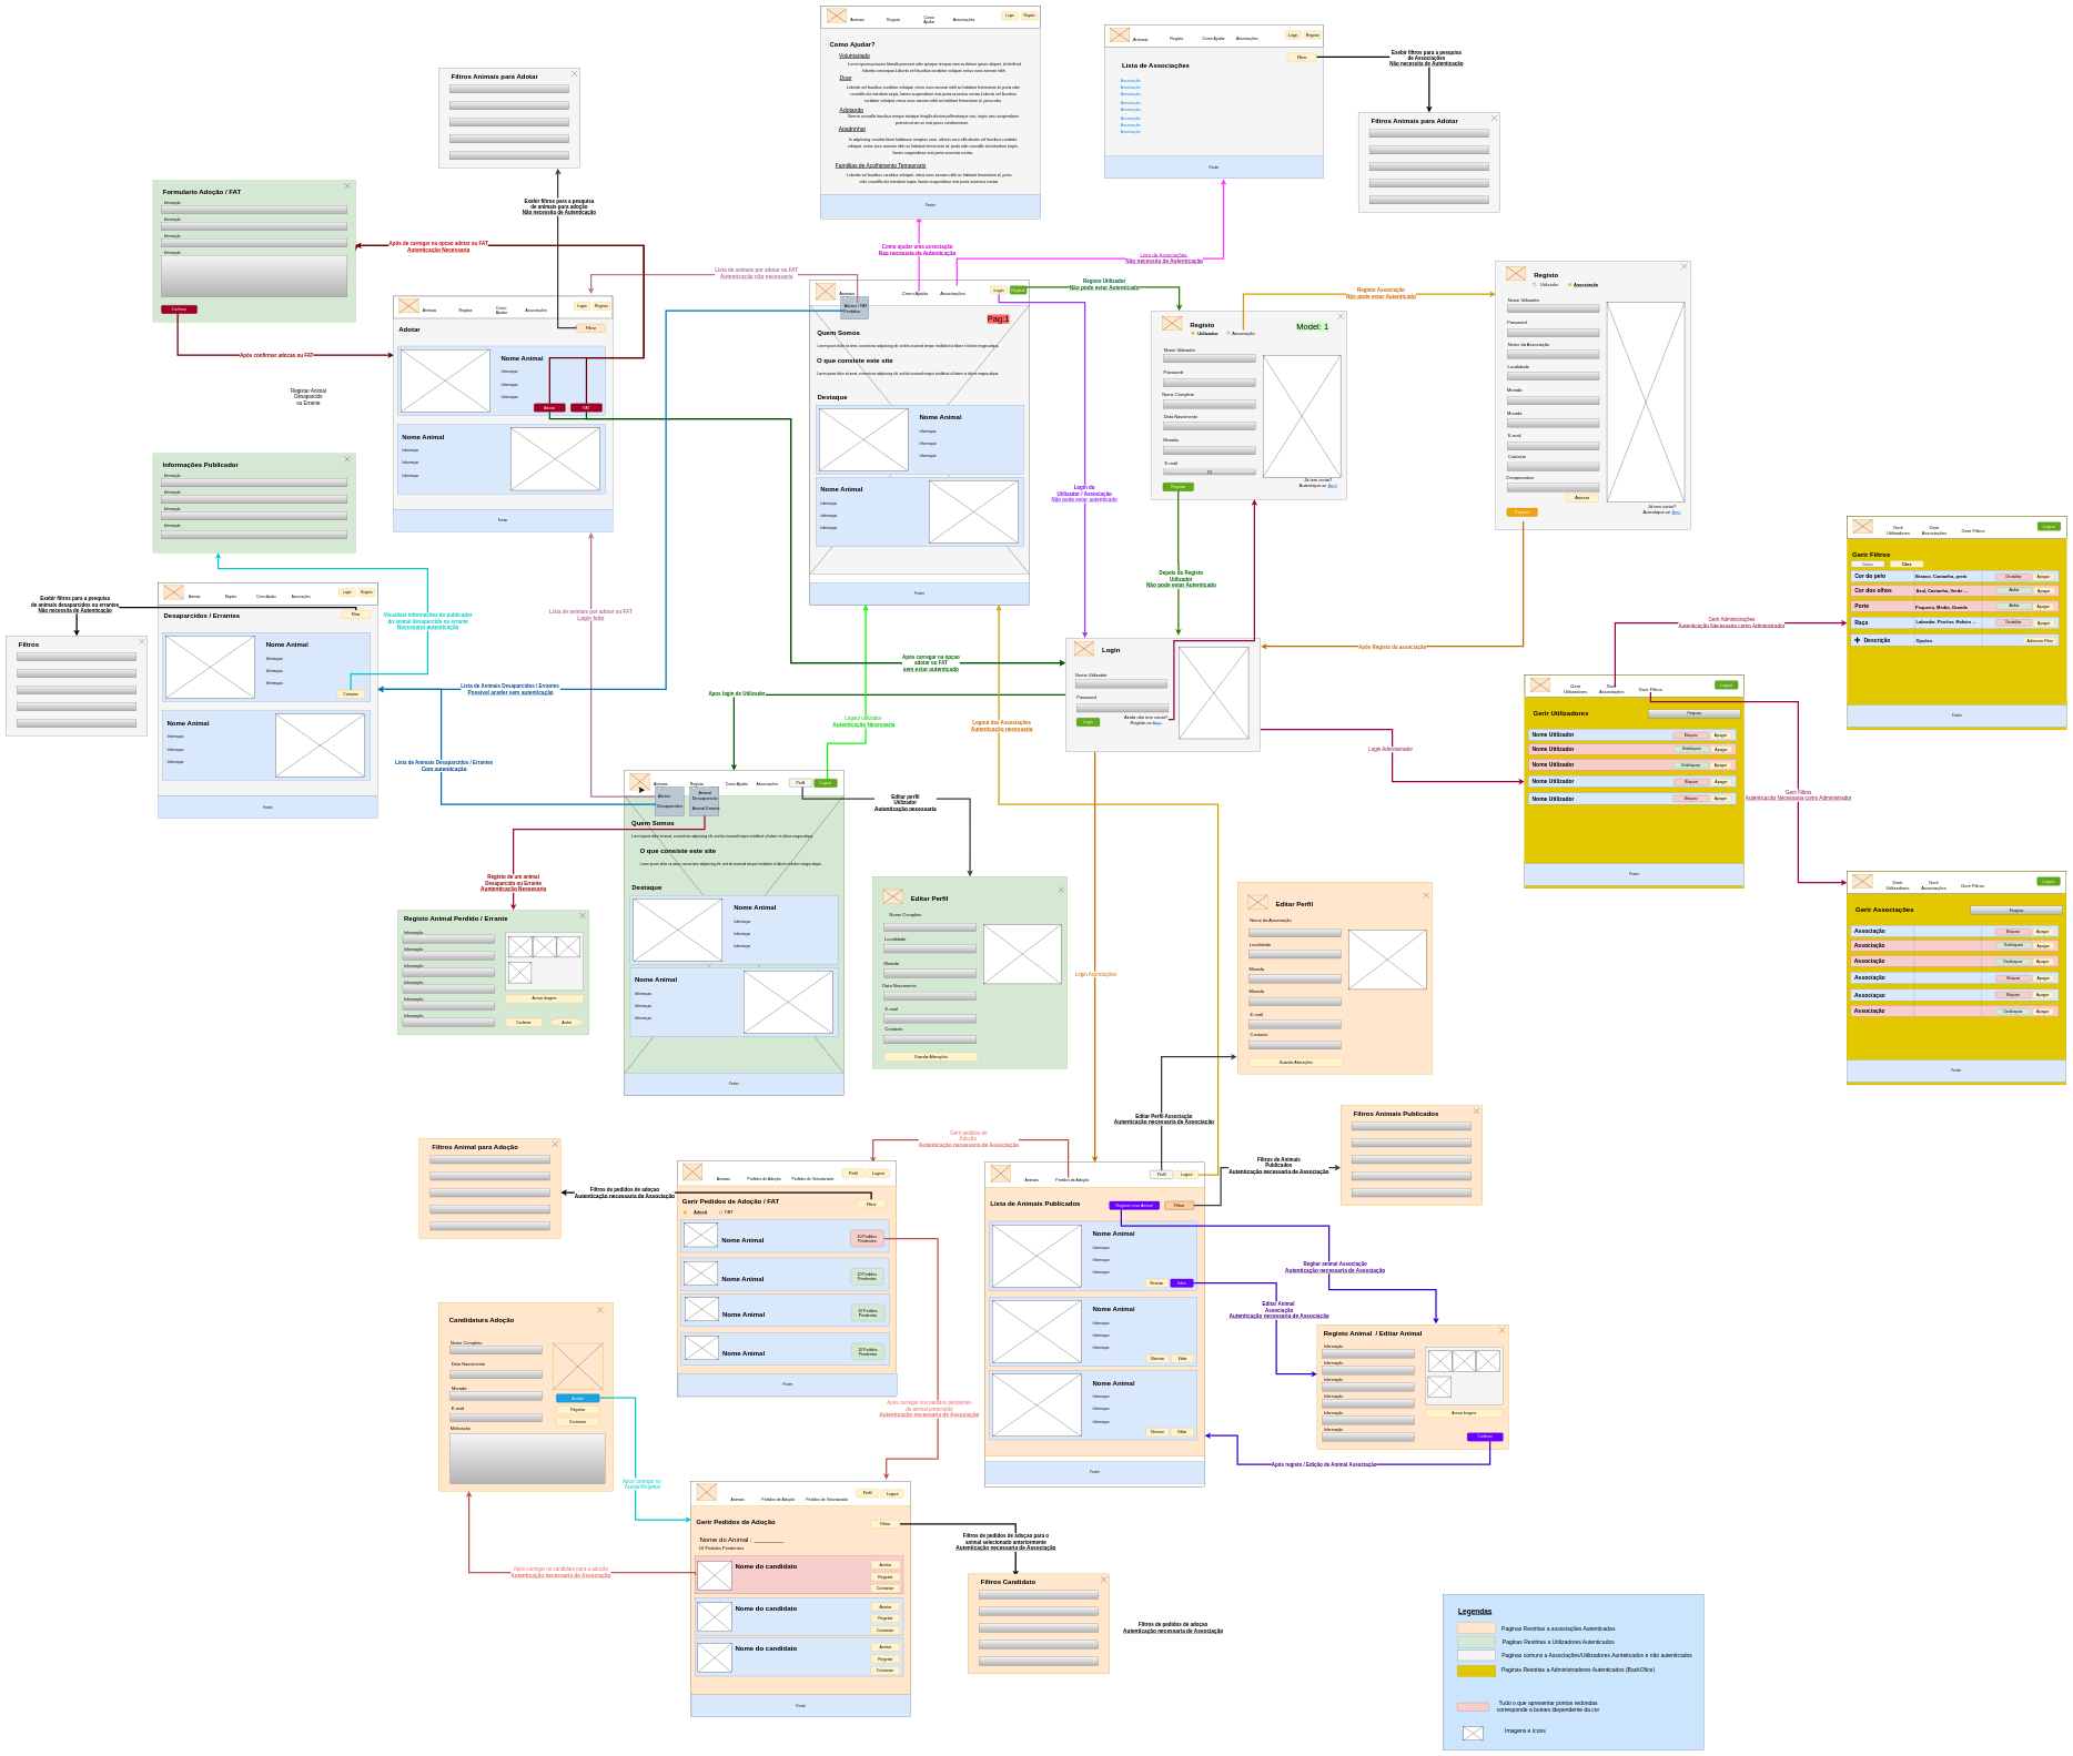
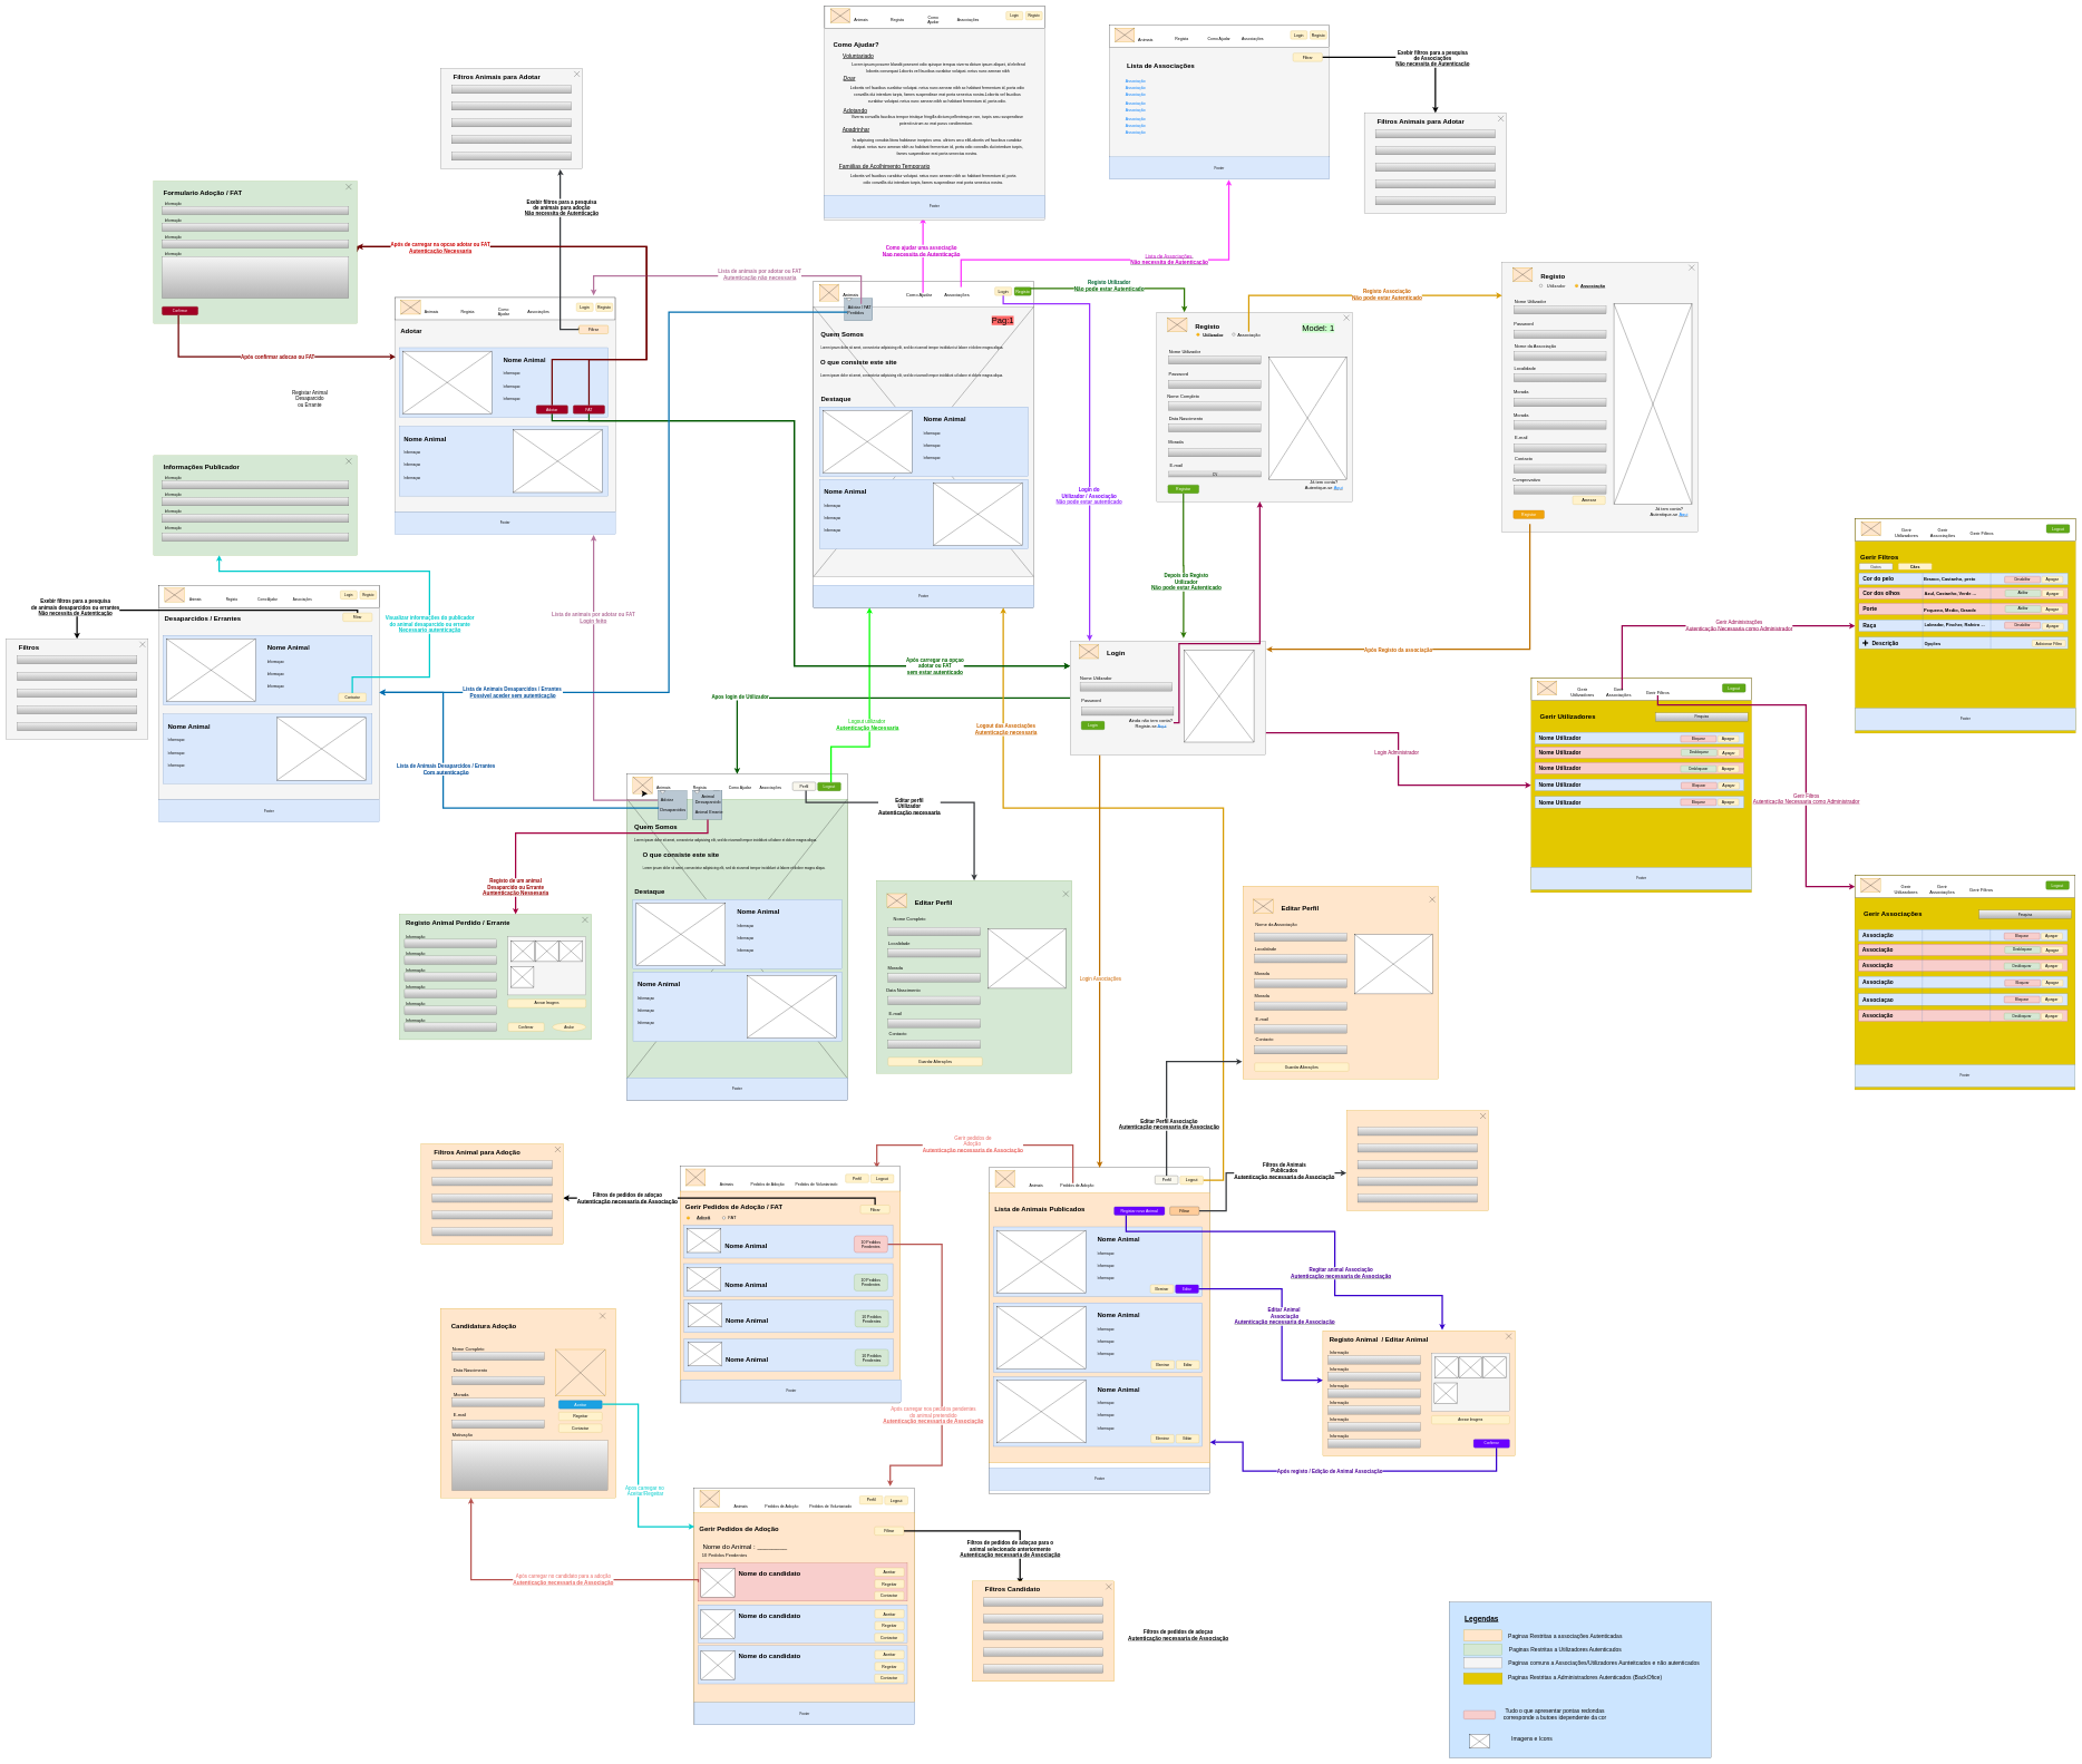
- <mxCell id="349" value="&lt;h1&gt;Filtros Animais Publicados&lt;/h1&gt;" style="text;html=1;strokeColor=none;fillColor=none;spacing=5;spacingTop=-20;whiteSpace=wrap;overflow=hidden;rounded=0;" parent="1" vertex="1"><mxGeometry x="4871.87" y="3995.5" width="338.13" height="40" as="geometry" /></mxCell>
